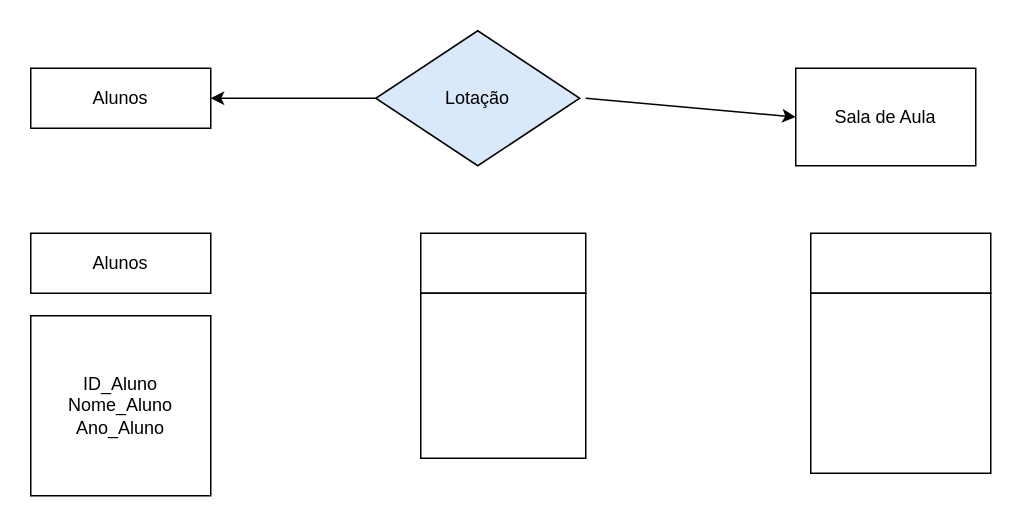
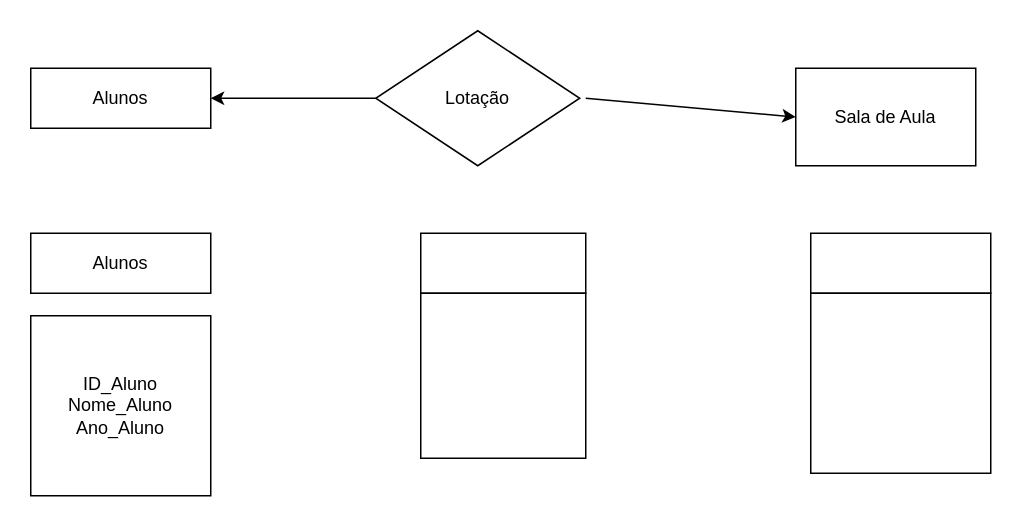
- <mxCell id="3" value="Lotação" style="rhombus;whiteSpace=wrap;html=1;fillColor=#dae8fc;" vertex="1" parent="1"><mxGeometry x="250" y="20" width="136" height="90" as="geometry" /></mxCell>
+ <mxCell id="3" value="Lotação" style="rhombus;whiteSpace=wrap;html=1;" vertex="1" parent="1"><mxGeometry x="250" y="20" width="136" height="90" as="geometry" /></mxCell>
